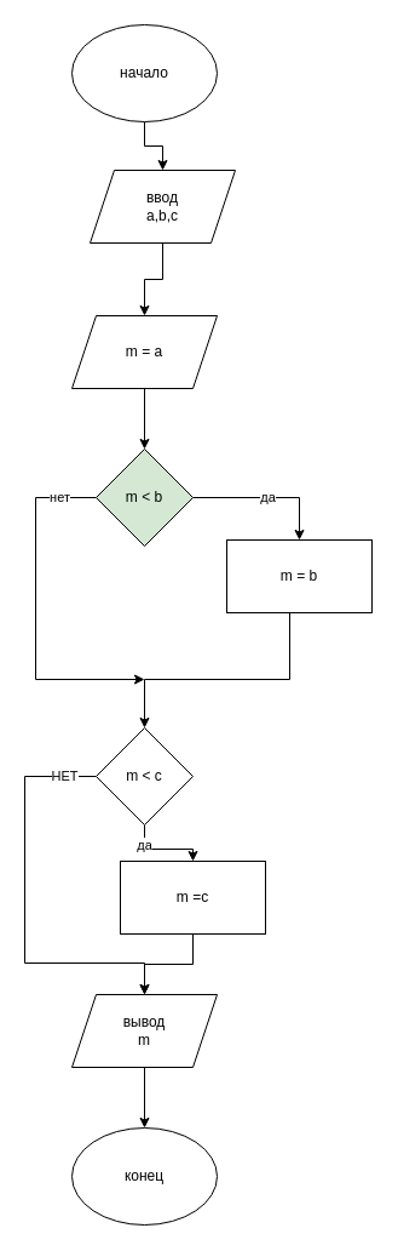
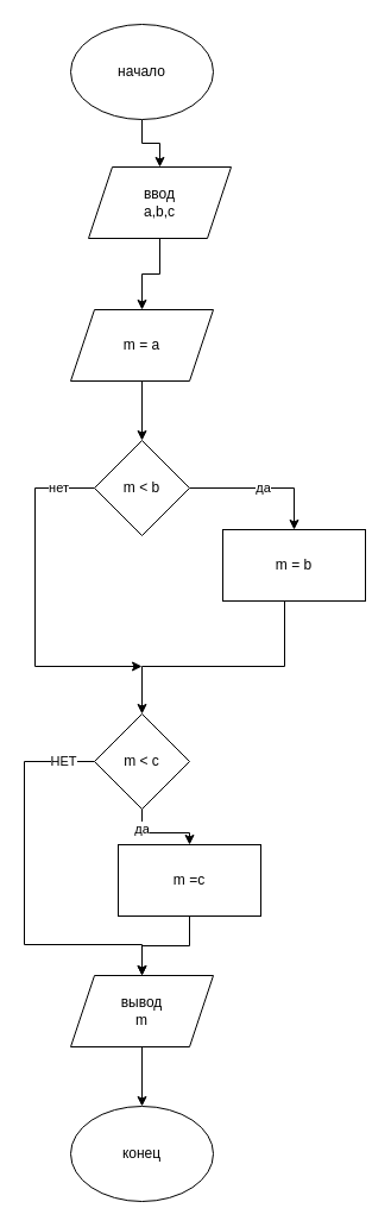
- <mxCell id="10" value="m &amp;lt; b" style="rhombus;whiteSpace=wrap;html=1;fillColor=#d5e8d4;" vertex="1" parent="1"><mxGeometry x="79" y="370" width="80" height="80" as="geometry" /></mxCell>
+ <mxCell id="10" value="m &amp;lt; b" style="rhombus;whiteSpace=wrap;html=1;" vertex="1" parent="1"><mxGeometry x="79" y="370" width="80" height="80" as="geometry" /></mxCell>
